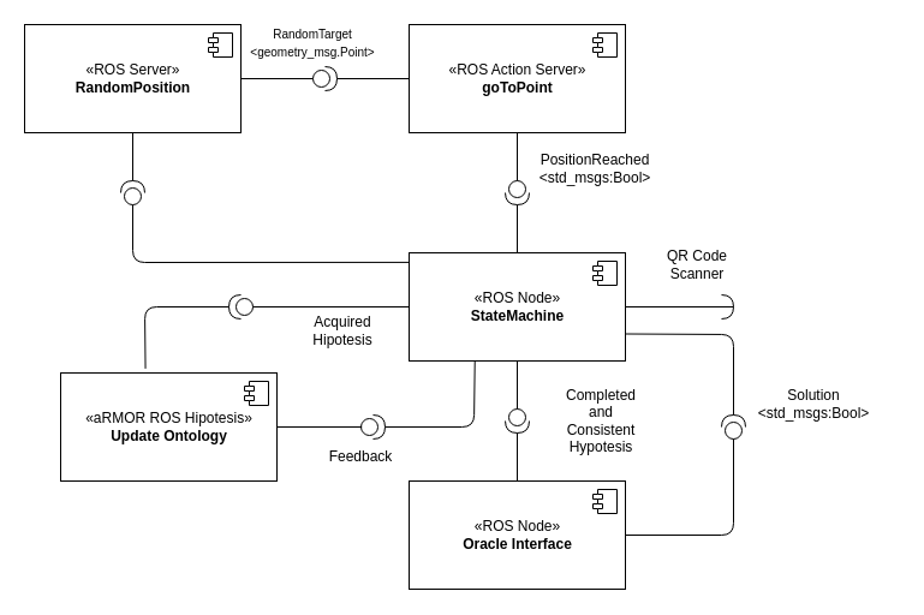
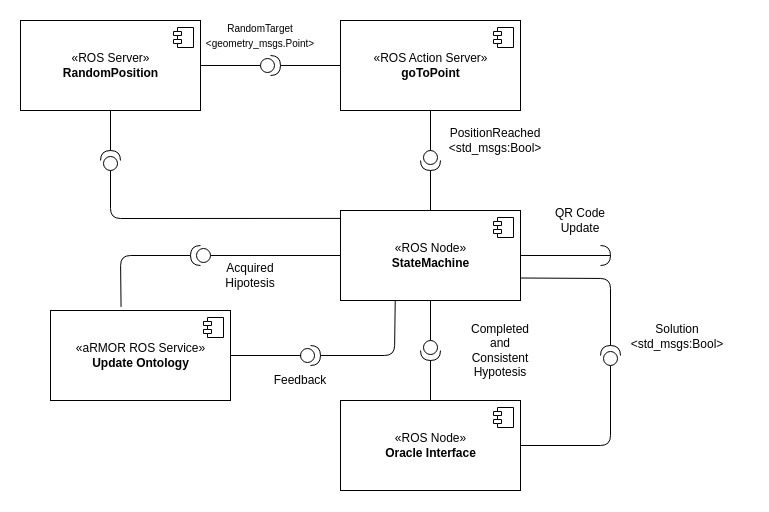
- <mxCell id="6" value="&lt;font style=&quot;font-size: 10px&quot;&gt;RandomTarget&lt;br&gt;&amp;lt;geometry_msg.Point&amp;gt;&lt;/font&gt;" style="text;html=1;strokeColor=none;fillColor=none;align=center;verticalAlign=middle;whiteSpace=wrap;rounded=0;" vertex="1" parent="1"><mxGeometry x="200" y="20" width="120" height="30" as="geometry" /></mxCell>
+ <mxCell id="6" value="&lt;font style=&quot;font-size: 10px&quot;&gt;RandomTarget&lt;br&gt;&amp;lt;geometry_msgs.Point&amp;gt;&lt;/font&gt;" style="text;html=1;strokeColor=none;fillColor=none;align=center;verticalAlign=middle;whiteSpace=wrap;rounded=0;" vertex="1" parent="1"><mxGeometry x="200" y="20" width="120" height="30" as="geometry" /></mxCell>
- <mxCell id="18" value="QR Code Scanner" style="text;html=1;strokeColor=none;fillColor=none;align=center;verticalAlign=middle;whiteSpace=wrap;rounded=0;" vertex="1" parent="1"><mxGeometry x="540" y="210" width="80" height="20" as="geometry" /></mxCell>
+ <mxCell id="18" value="QR Code Update" style="text;html=1;strokeColor=none;fillColor=none;align=center;verticalAlign=middle;whiteSpace=wrap;rounded=0;" vertex="1" parent="1"><mxGeometry x="540" y="210" width="80" height="20" as="geometry" /></mxCell>
- <mxCell id="30" value="Acquired&lt;br&gt;Hipotesis" style="text;html=1;strokeColor=none;fillColor=none;align=center;verticalAlign=middle;whiteSpace=wrap;rounded=0;" vertex="1" parent="1"><mxGeometry x="265" y="265" width="40" height="20" as="geometry" /></mxCell>
+ <mxCell id="30" value="Acquired&lt;br&gt;Hipotesis" style="text;html=1;strokeColor=none;fillColor=none;align=center;verticalAlign=middle;whiteSpace=wrap;rounded=0;" vertex="1" parent="1"><mxGeometry x="230" y="265" width="40" height="20" as="geometry" /></mxCell>
- <mxCell id="25" value="«aRMOR ROS Hipotesis»&lt;br&gt;&lt;b&gt;Update Ontology&lt;/b&gt;" style="html=1;dropTarget=0;" vertex="1" parent="1"><mxGeometry x="50" y="310" width="180" height="90" as="geometry" /></mxCell>
+ <mxCell id="25" value="«aRMOR ROS Service»&lt;br&gt;&lt;b&gt;Update Ontology&lt;/b&gt;" style="html=1;dropTarget=0;" vertex="1" parent="1"><mxGeometry x="50" y="310" width="180" height="90" as="geometry" /></mxCell>
